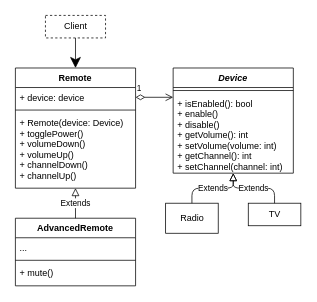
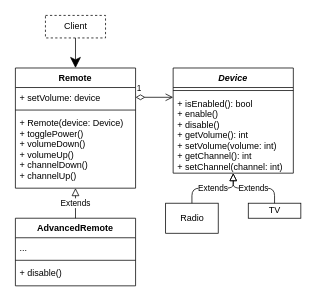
- <mxCell id="10" value="+ device: device" style="text;strokeColor=none;fillColor=none;align=left;verticalAlign=top;spacingLeft=4;spacingRight=4;overflow=hidden;rotatable=0;points=[[0,0.5],[1,0.5]];portConstraint=eastwest;" vertex="1" parent="9"><mxGeometry y="26" width="160" height="26" as="geometry" /></mxCell>
+ <mxCell id="10" value="+ setVolume: device" style="text;strokeColor=none;fillColor=none;align=left;verticalAlign=top;spacingLeft=4;spacingRight=4;overflow=hidden;rotatable=0;points=[[0,0.5],[1,0.5]];portConstraint=eastwest;" vertex="1" parent="9"><mxGeometry y="26" width="160" height="26" as="geometry" /></mxCell>
- <mxCell id="5" value="TV" style="html=1;" vertex="1" parent="1"><mxGeometry x="330" y="270" width="70" height="30" as="geometry" /></mxCell>
+ <mxCell id="5" value="TV" style="html=1;" vertex="1" parent="1"><mxGeometry x="330" y="270" width="70" height="20" as="geometry" /></mxCell>
- <mxCell id="16" value="+ mute()" style="text;strokeColor=none;fillColor=none;align=left;verticalAlign=top;spacingLeft=4;spacingRight=4;overflow=hidden;rotatable=0;points=[[0,0.5],[1,0.5]];portConstraint=eastwest;" vertex="1" parent="13"><mxGeometry y="60" width="160" height="30" as="geometry" /></mxCell>
+ <mxCell id="16" value="+ disable()" style="text;strokeColor=none;fillColor=none;align=left;verticalAlign=top;spacingLeft=4;spacingRight=4;overflow=hidden;rotatable=0;points=[[0,0.5],[1,0.5]];portConstraint=eastwest;" vertex="1" parent="13"><mxGeometry y="60" width="160" height="30" as="geometry" /></mxCell>
